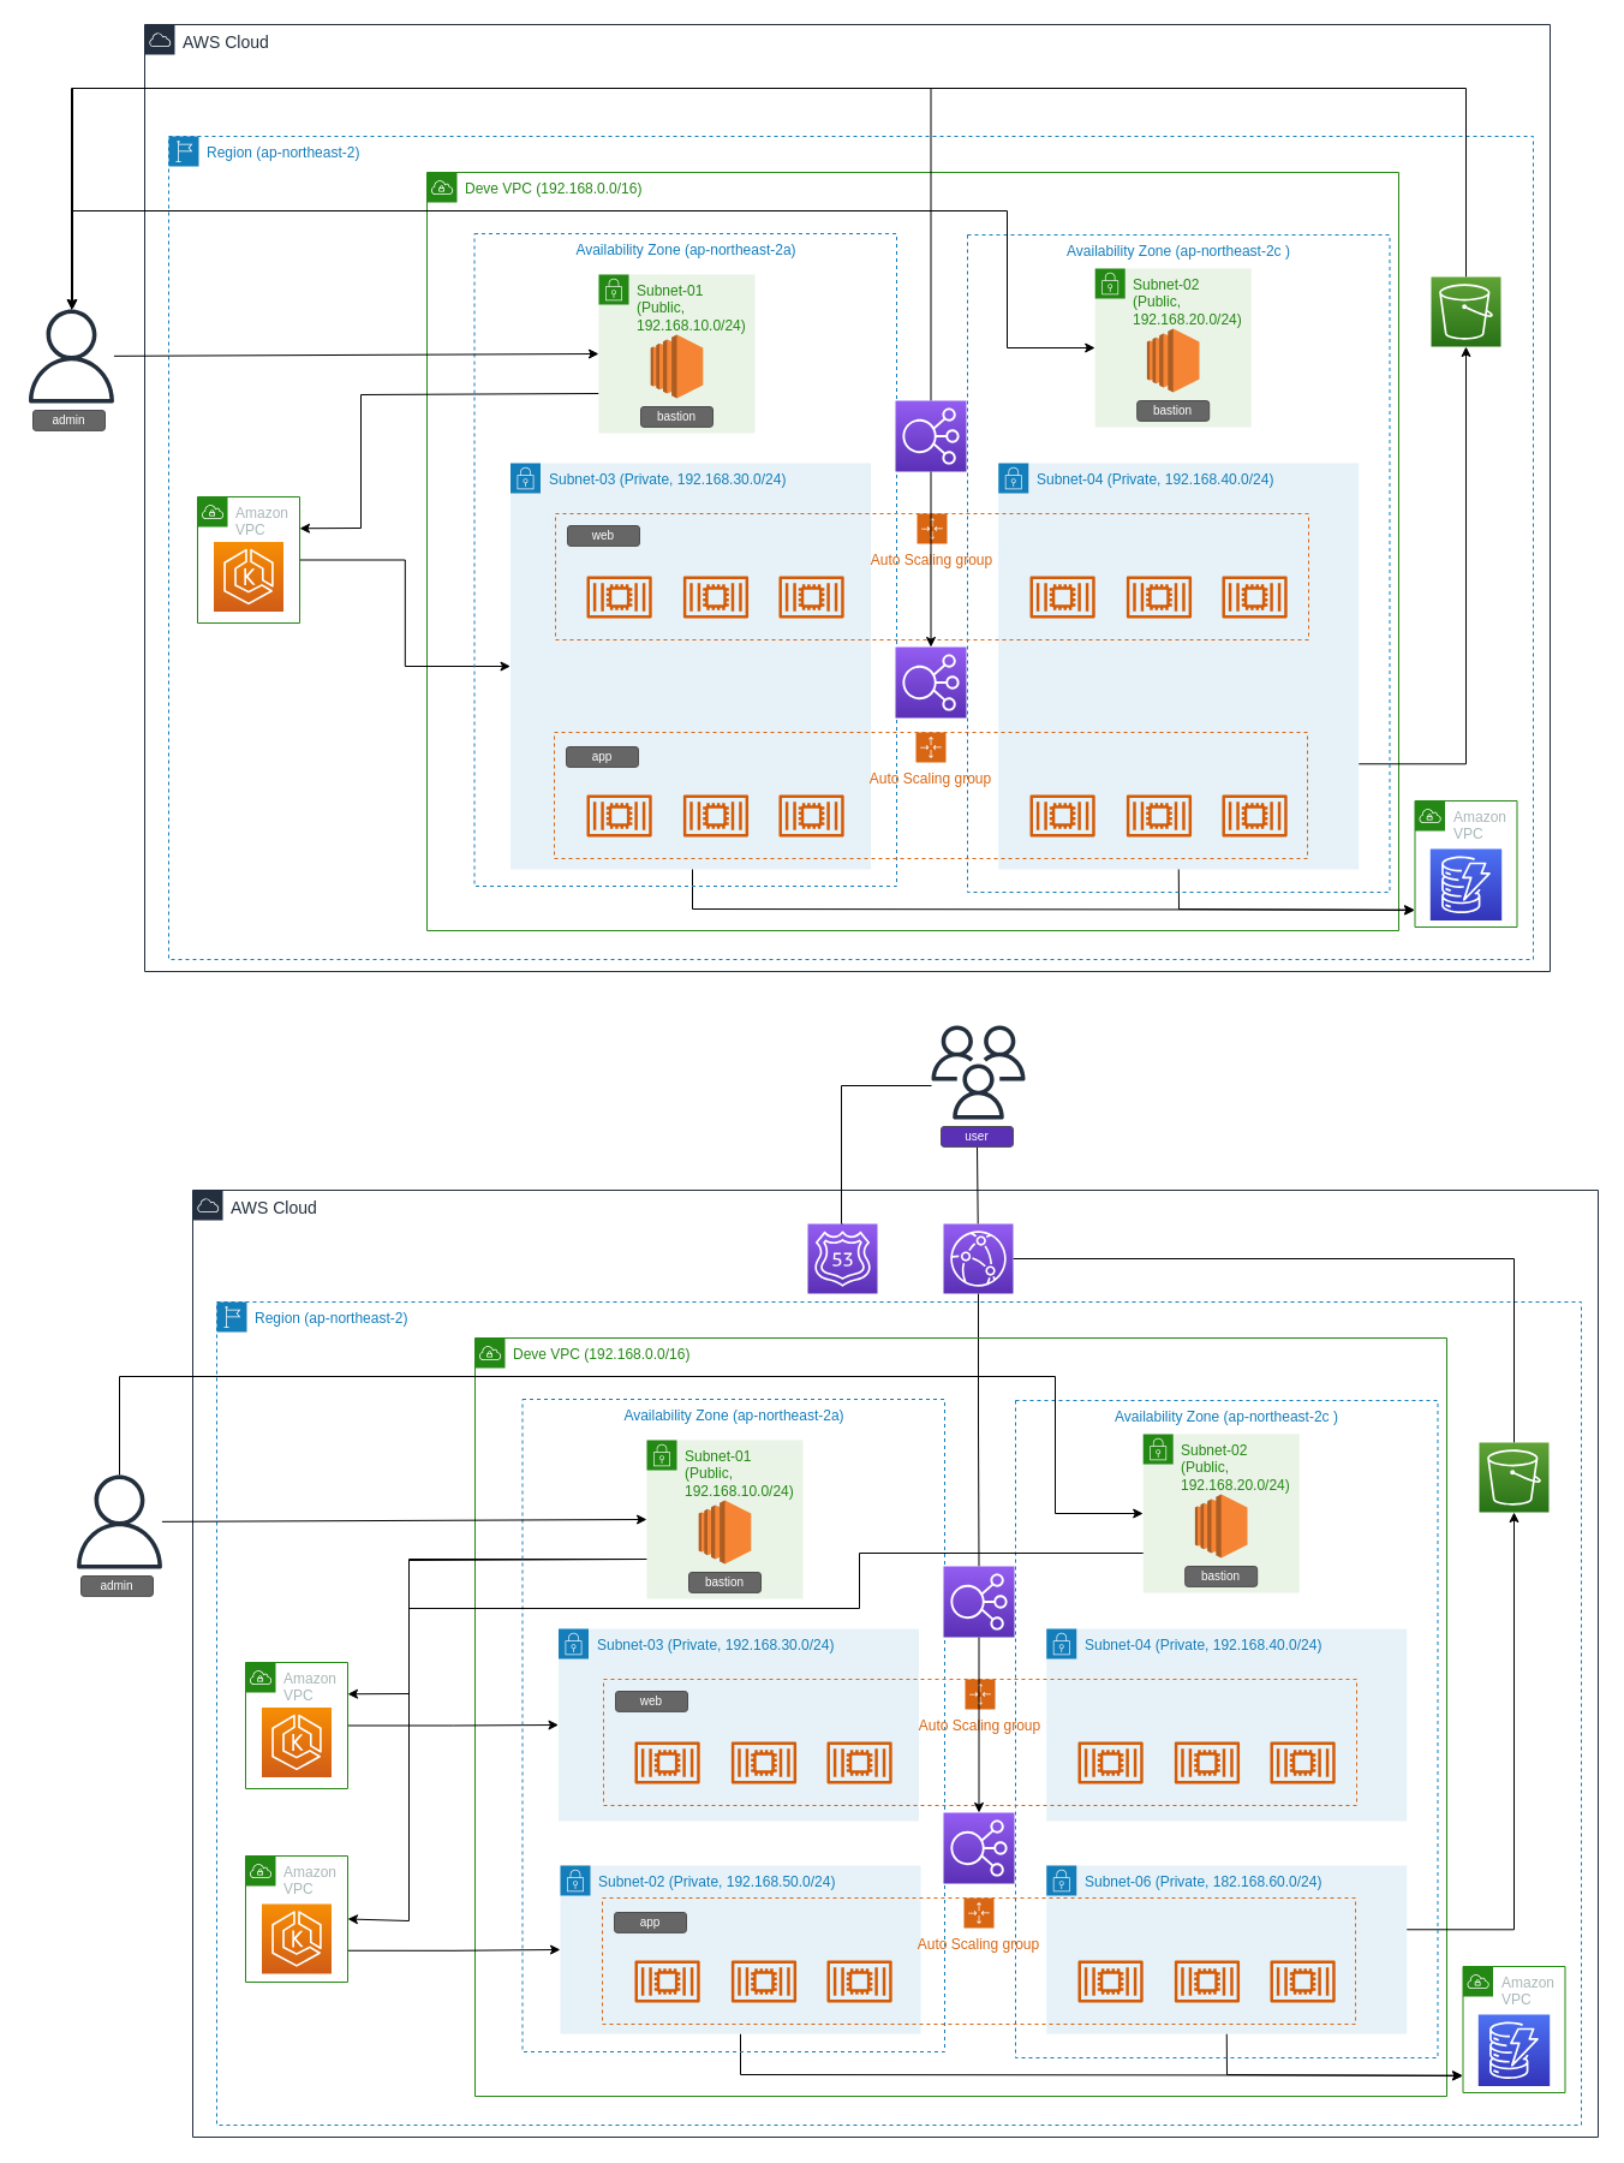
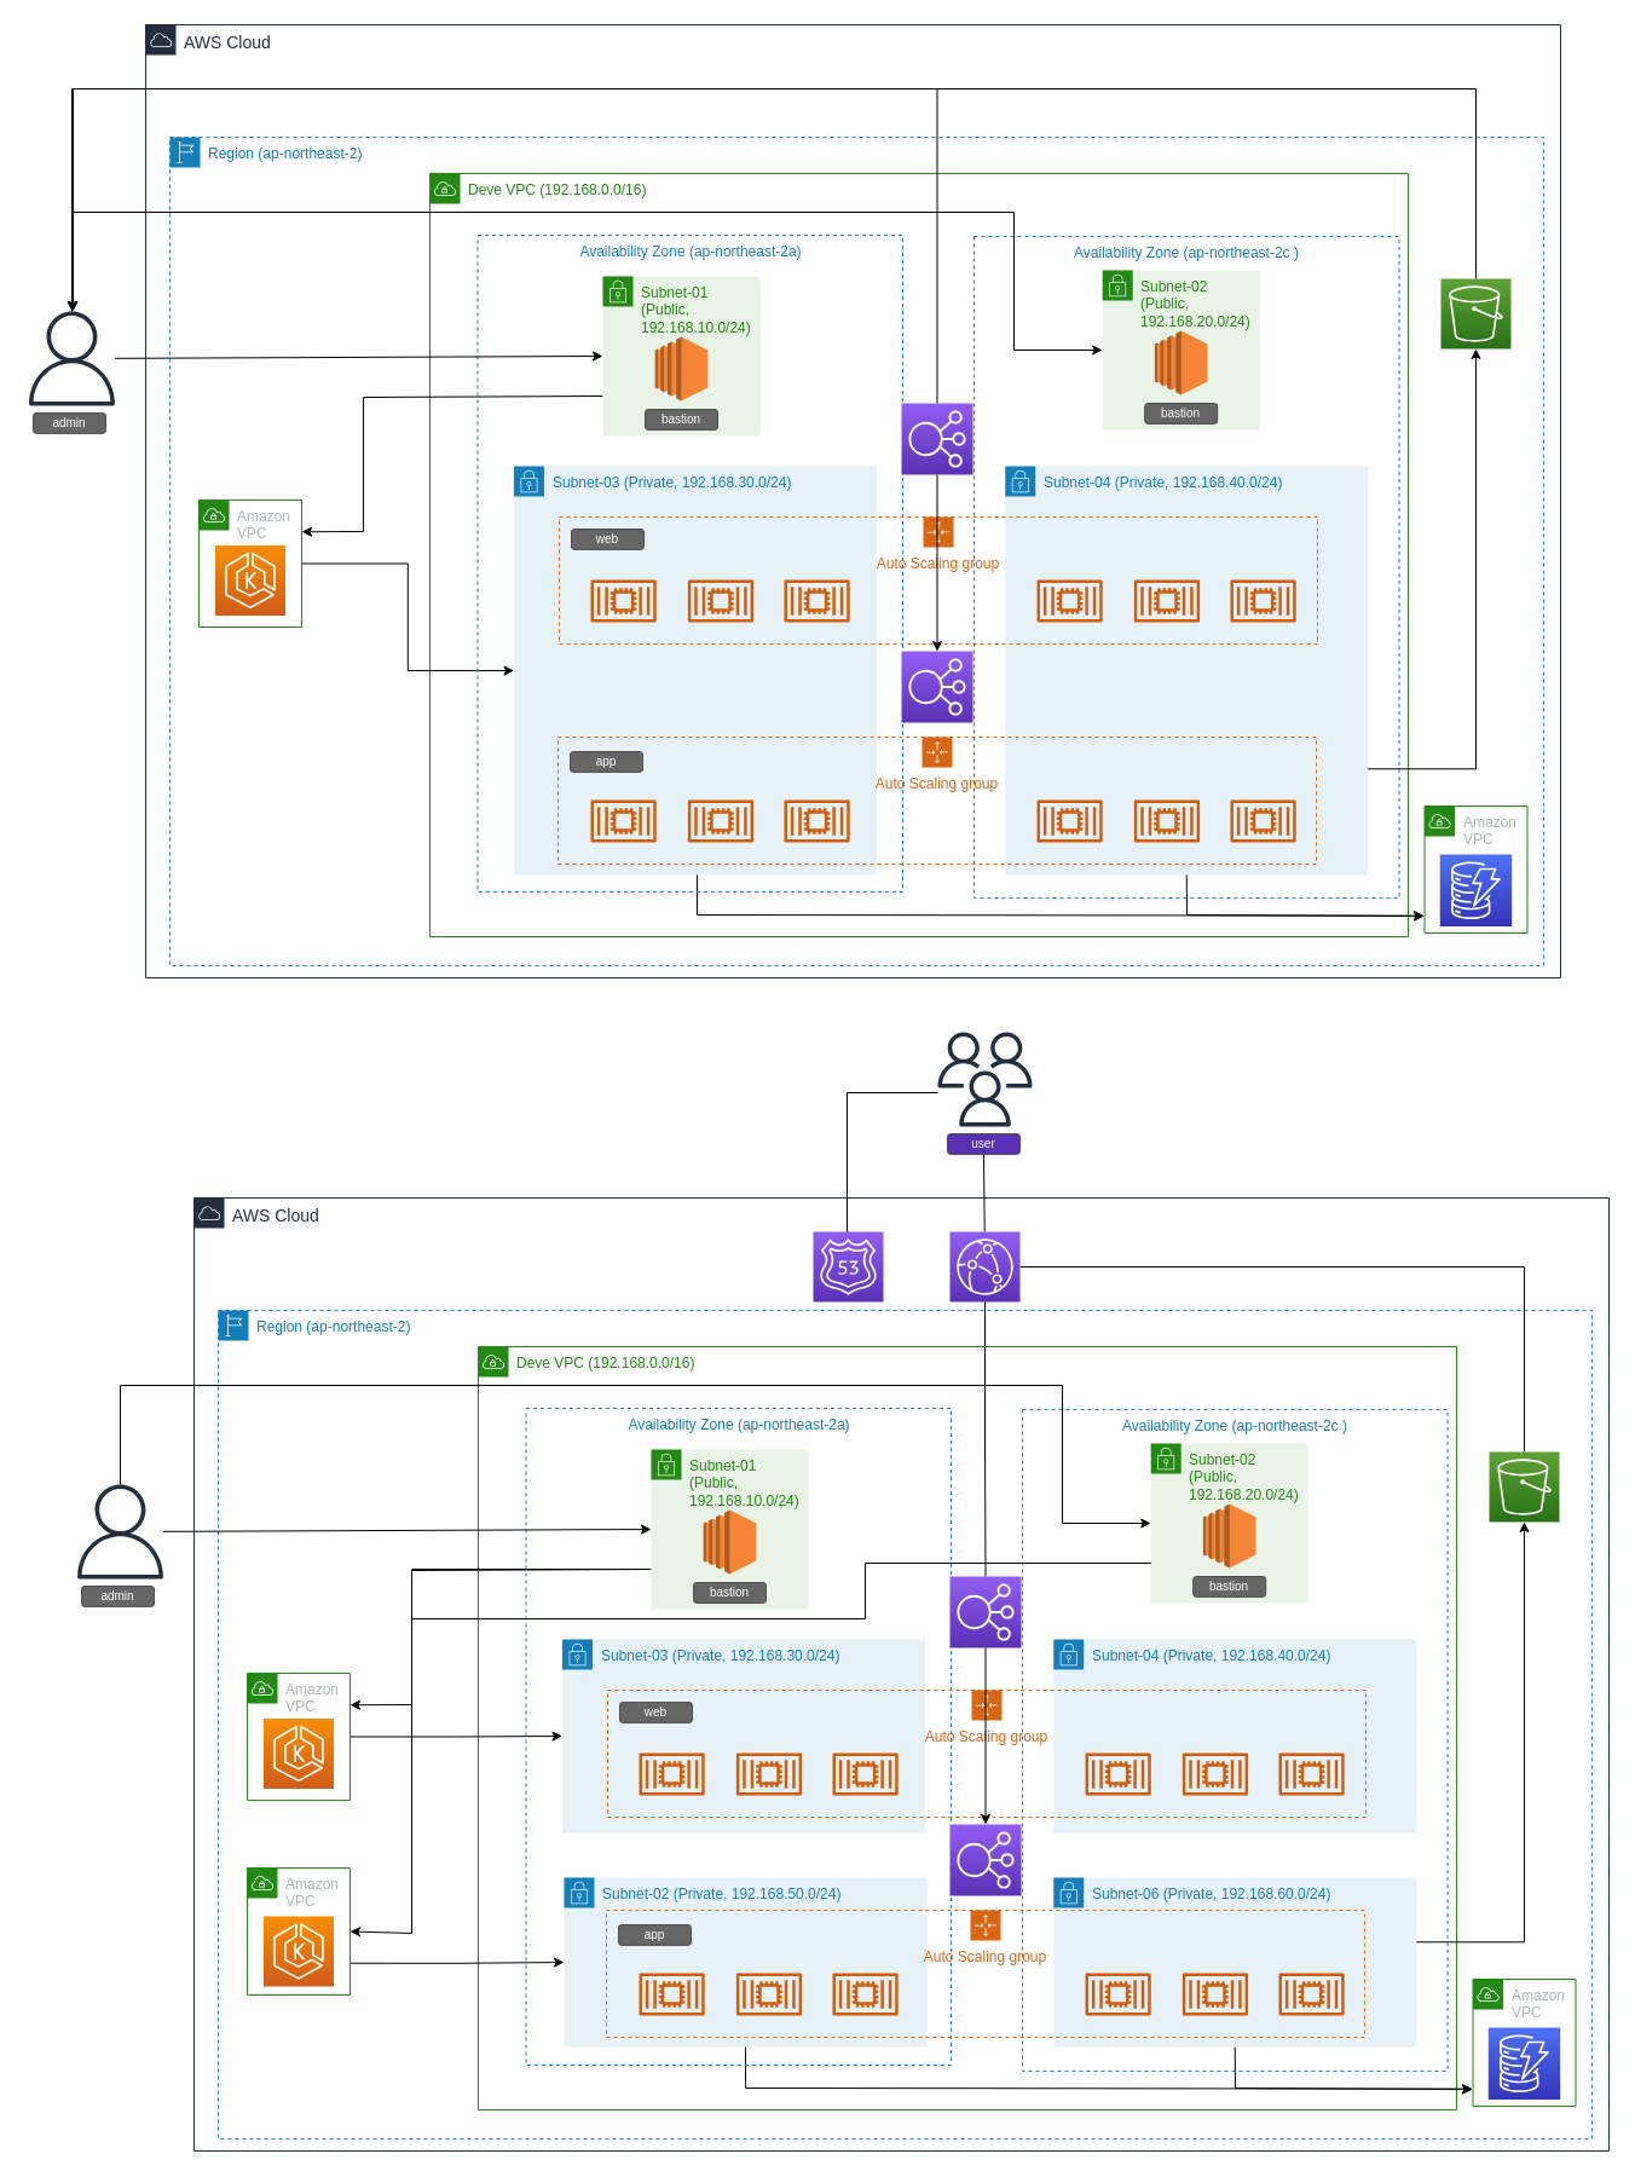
- <mxCell id="91" value="Subnet-06 (Private, 182.168.60.0/24)" style="points=[[0,0],[0.25,0],[0.5,0],[0.75,0],[1,0],[1,0.25],[1,0.5],[1,0.75],[1,1],[0.75,1],[0.5,1],[0.25,1],[0,1],[0,0.75],[0,0.5],[0,0.25]];outlineConnect=0;gradientColor=none;html=1;whiteSpace=wrap;fontSize=12;fontStyle=0;container=1;pointerEvents=0;collapsible=0;recursiveResize=0;shape=mxgraph.aws4.group;grIcon=mxgraph.aws4.group_security_group;grStroke=0;strokeColor=#147EBA;fillColor=#E6F2F8;verticalAlign=top;align=left;spacingLeft=30;fontColor=#147EBA;dashed=0;" vertex="1" parent="1"><mxGeometry x="870.75" y="1552" width="300" height="140" as="geometry" /></mxCell>
+ <mxCell id="91" value="Subnet-06 (Private, 192.168.60.0/24)" style="points=[[0,0],[0.25,0],[0.5,0],[0.75,0],[1,0],[1,0.25],[1,0.5],[1,0.75],[1,1],[0.75,1],[0.5,1],[0.25,1],[0,1],[0,0.75],[0,0.5],[0,0.25]];outlineConnect=0;gradientColor=none;html=1;whiteSpace=wrap;fontSize=12;fontStyle=0;container=1;pointerEvents=0;collapsible=0;recursiveResize=0;shape=mxgraph.aws4.group;grIcon=mxgraph.aws4.group_security_group;grStroke=0;strokeColor=#147EBA;fillColor=#E6F2F8;verticalAlign=top;align=left;spacingLeft=30;fontColor=#147EBA;dashed=0;" vertex="1" parent="1"><mxGeometry x="870.75" y="1552" width="300" height="140" as="geometry" /></mxCell>
